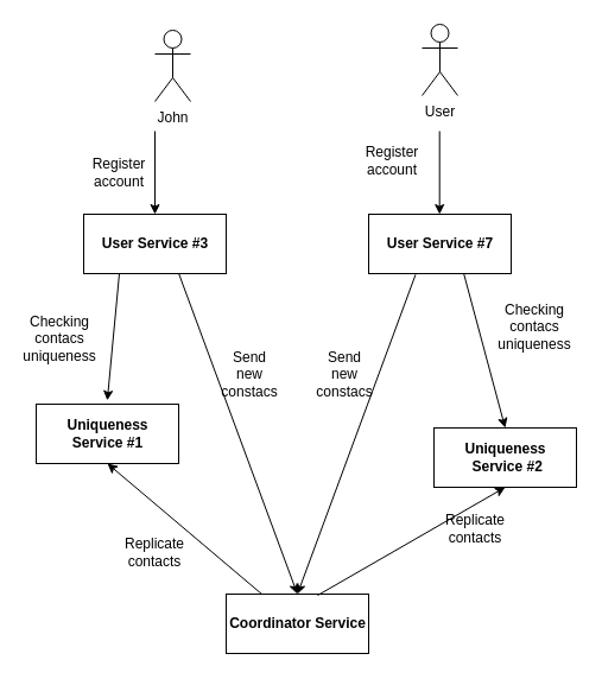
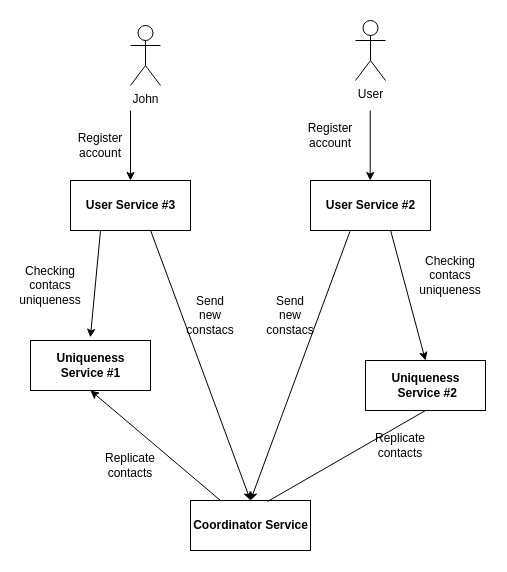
- <mxCell id="3" value="&lt;b&gt;User Service #7&lt;/b&gt;" style="html=1;" vertex="1" parent="1"><mxGeometry x="310" y="180" width="120" height="50" as="geometry" /></mxCell>
+ <mxCell id="3" value="&lt;b&gt;User Service #2&lt;/b&gt;" style="html=1;" vertex="1" parent="1"><mxGeometry x="310" y="180" width="120" height="50" as="geometry" /></mxCell>
- <mxCell id="15" value="" style="endArrow=classic;html=1;exitX=0.642;exitY=0.02;exitDx=0;exitDy=0;entryX=0.5;entryY=1;entryDx=0;entryDy=0;exitPerimeter=0;" edge="1" parent="1" source="6" target="5"><mxGeometry width="50" height="50" relative="1" as="geometry"><mxPoint x="450" y="550" as="sourcePoint" /><mxPoint x="320" y="440" as="targetPoint" /></mxGeometry></mxCell>
+ <mxCell id="15" value="" style="endArrow=none;html=1;exitX=0.642;exitY=0.02;exitDx=0;exitDy=0;entryX=0.5;entryY=1;entryDx=0;entryDy=0;exitPerimeter=0;" edge="1" parent="1" source="6" target="5"><mxGeometry width="50" height="50" relative="1" as="geometry"><mxPoint x="450" y="550" as="sourcePoint" /><mxPoint x="320" y="440" as="targetPoint" /></mxGeometry></mxCell>
